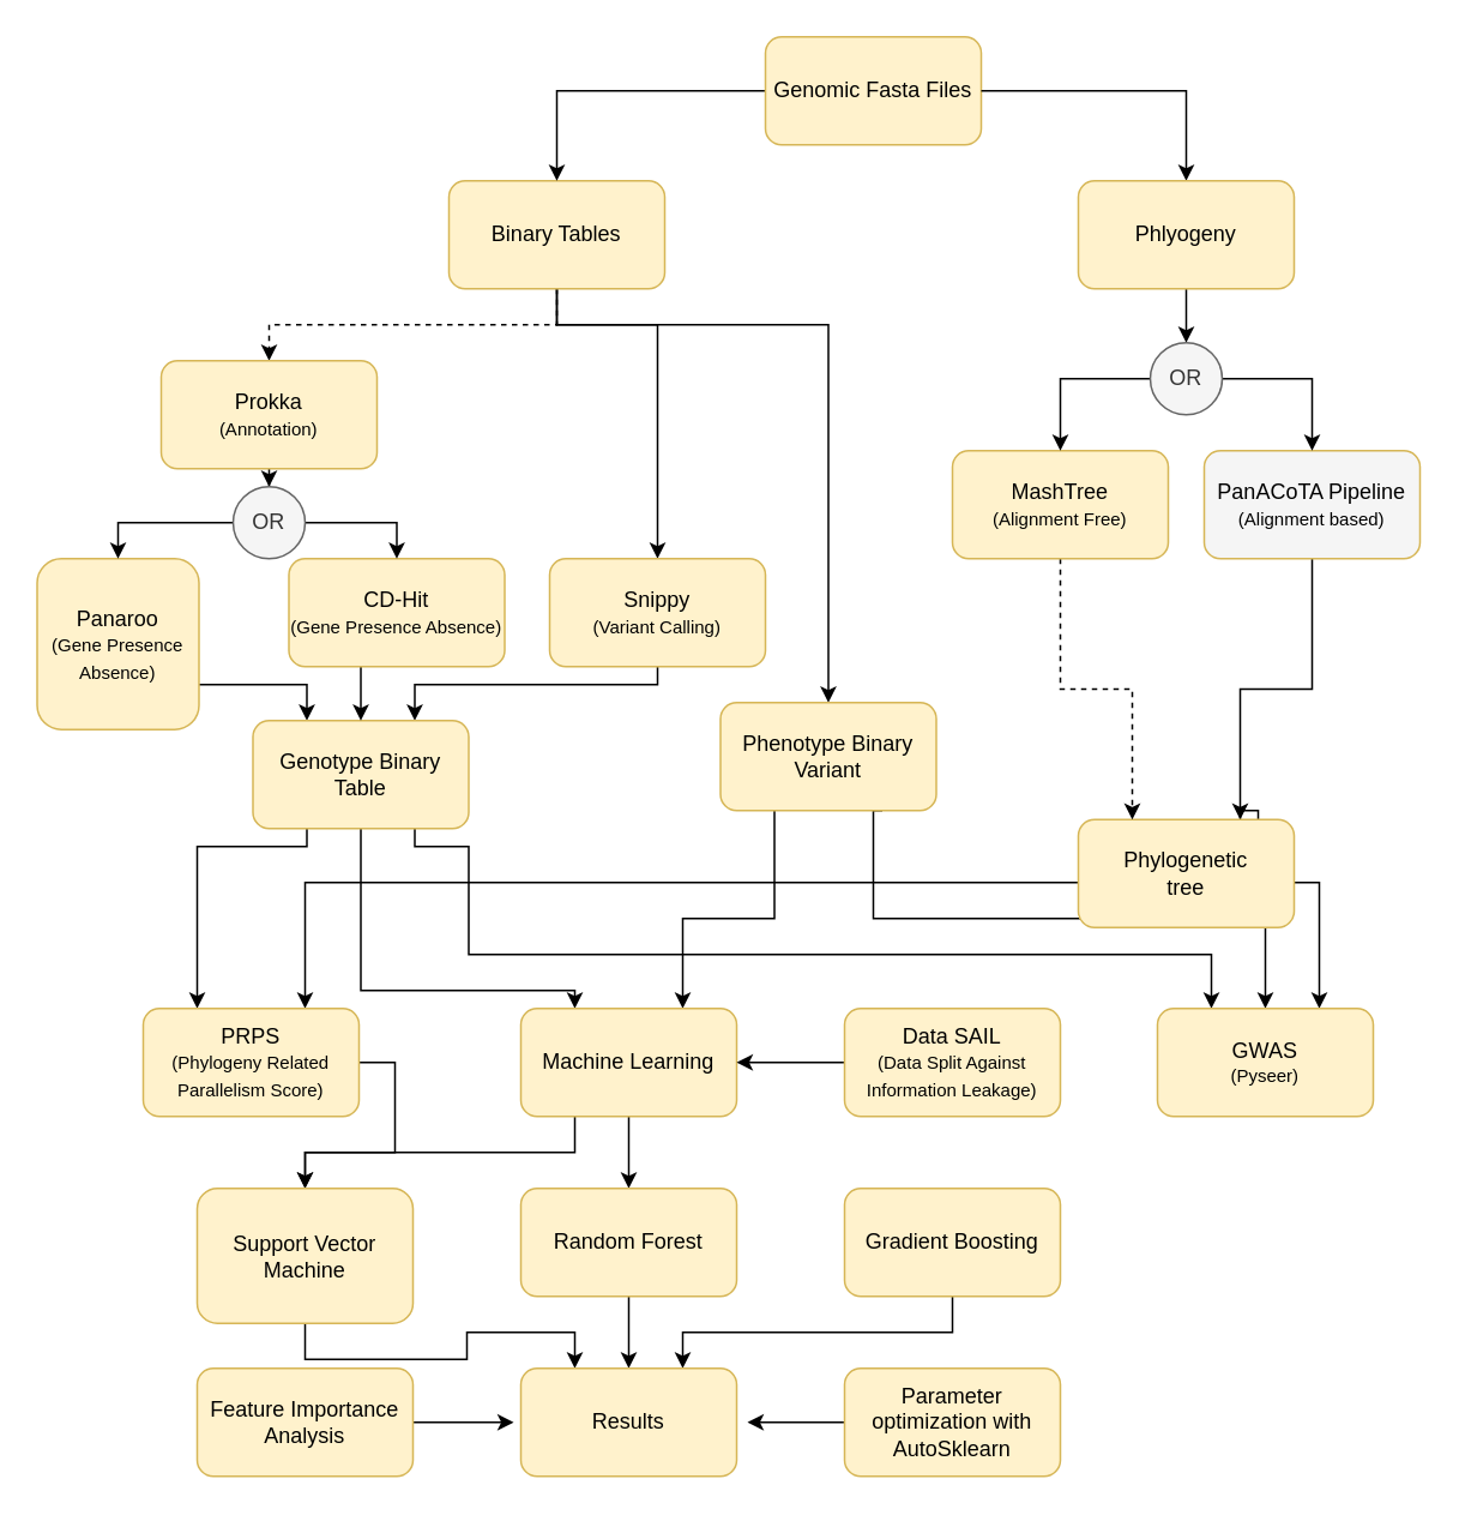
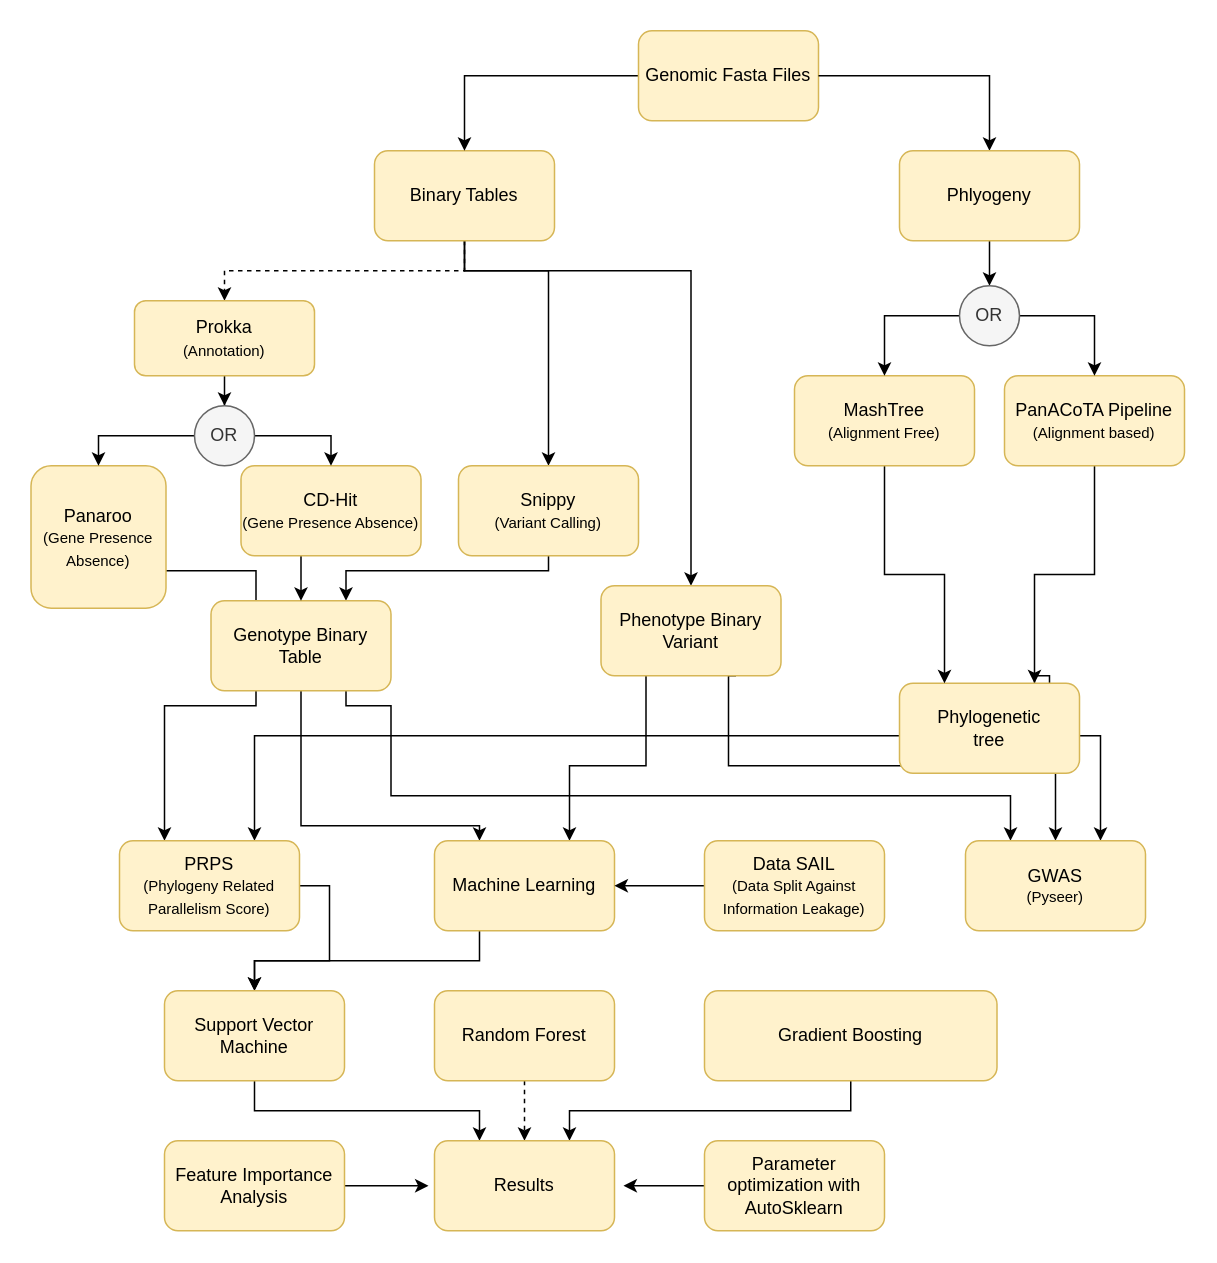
- <mxCell id="7" value="Prokka&lt;br&gt;&lt;font style=&quot;font-size: 10px;&quot;&gt;(Annotation)&lt;/font&gt;" style="whiteSpace=wrap;html=1;rounded=1;fillColor=#fff2cc;strokeColor=#d6b656;" parent="1" vertex="1"><mxGeometry x="89" y="200" width="120" height="60" as="geometry" /></mxCell>
+ <mxCell id="7" value="Prokka&lt;br&gt;&lt;font style=&quot;font-size: 10px;&quot;&gt;(Annotation)&lt;/font&gt;" style="whiteSpace=wrap;html=1;rounded=1;fillColor=#fff2cc;strokeColor=#d6b656;" parent="1" vertex="1"><mxGeometry x="89" y="200" width="120" height="50" as="geometry" /></mxCell>
- <mxCell id="20" value="PanACoTA Pipeline&lt;br&gt;&lt;font style=&quot;font-size: 10px;&quot;&gt;(Alignment based)&lt;/font&gt;" style="rounded=1;whiteSpace=wrap;html=1;fillColor=#f5f5f5;strokeColor=#d6b656;" parent="1" vertex="1"><mxGeometry x="669" y="250" width="120" height="60" as="geometry" /></mxCell>
+ <mxCell id="20" value="PanACoTA Pipeline&lt;br&gt;&lt;font style=&quot;font-size: 10px;&quot;&gt;(Alignment based)&lt;/font&gt;" style="rounded=1;whiteSpace=wrap;html=1;fillColor=#fff2cc;strokeColor=#d6b656;" parent="1" vertex="1"><mxGeometry x="669" y="250" width="120" height="60" as="geometry" /></mxCell>
- <mxCell id="45" style="edgeStyle=orthogonalEdgeStyle;rounded=0;orthogonalLoop=1;jettySize=auto;html=1;exitX=0.5;exitY=1;exitDx=0;exitDy=0;entryX=0.25;entryY=0;entryDx=0;entryDy=0;dashed=1;" parent="1" source="46" target="23" edge="1"><mxGeometry relative="1" as="geometry" /></mxCell>
+ <mxCell id="45" style="edgeStyle=orthogonalEdgeStyle;rounded=0;orthogonalLoop=1;jettySize=auto;html=1;exitX=0.5;exitY=1;exitDx=0;exitDy=0;entryX=0.25;entryY=0;entryDx=0;entryDy=0;" parent="1" source="46" target="23" edge="1"><mxGeometry relative="1" as="geometry" /></mxCell>
- <mxCell id="10" style="edgeStyle=orthogonalEdgeStyle;rounded=0;orthogonalLoop=1;jettySize=auto;html=1;exitX=0.5;exitY=1;exitDx=0;exitDy=0;entryX=0.25;entryY=0;entryDx=0;entryDy=0;" edge="1" parent="1" source="11" target="15"><mxGeometry relative="1" as="geometry"><Array as="points"><mxPoint x="80" y="380" /><mxPoint x="170" y="380" /></Array></mxGeometry></mxCell>
+ <mxCell id="10" style="edgeStyle=orthogonalEdgeStyle;rounded=0;orthogonalLoop=1;jettySize=auto;html=1;exitX=0.5;exitY=1;exitDx=0;exitDy=0;entryX=0.25;entryY=0;entryDx=0;entryDy=0;endArrow=none;" edge="1" parent="1" source="11" target="15"><mxGeometry relative="1" as="geometry"><Array as="points"><mxPoint x="80" y="380" /><mxPoint x="170" y="380" /></Array></mxGeometry></mxCell>
- <mxCell id="26" value="" style="edgeStyle=orthogonalEdgeStyle;rounded=0;orthogonalLoop=1;jettySize=auto;html=1;" parent="1" source="27" target="33" edge="1"><mxGeometry relative="1" as="geometry" /></mxCell>
- <mxCell id="35" value="Gradient Boosting" style="rounded=1;whiteSpace=wrap;html=1;fillColor=#fff2cc;strokeColor=#d6b656;" parent="1" vertex="1"><mxGeometry x="469" y="660" width="120" height="60" as="geometry" /></mxCell>
+ <mxCell id="35" value="Gradient Boosting" style="rounded=1;whiteSpace=wrap;html=1;fillColor=#fff2cc;strokeColor=#d6b656;" parent="1" vertex="1"><mxGeometry x="469" y="660" width="195" height="60" as="geometry" /></mxCell>
- <mxCell id="31" value="Support Vector Machine" style="rounded=1;whiteSpace=wrap;html=1;fillColor=#fff2cc;strokeColor=#d6b656;" parent="1" vertex="1"><mxGeometry x="109" y="660" width="120" height="75" as="geometry" /></mxCell>
+ <mxCell id="31" value="Support Vector Machine" style="rounded=1;whiteSpace=wrap;html=1;fillColor=#fff2cc;strokeColor=#d6b656;" parent="1" vertex="1"><mxGeometry x="109" y="660" width="120" height="60" as="geometry" /></mxCell>
- <mxCell id="32" style="edgeStyle=orthogonalEdgeStyle;rounded=0;orthogonalLoop=1;jettySize=auto;html=1;exitX=0.5;exitY=1;exitDx=0;exitDy=0;entryX=0.5;entryY=0;entryDx=0;entryDy=0;" parent="1" source="33" target="38" edge="1"><mxGeometry relative="1" as="geometry" /></mxCell>
+ <mxCell id="32" style="edgeStyle=orthogonalEdgeStyle;rounded=0;orthogonalLoop=1;jettySize=auto;html=1;exitX=0.5;exitY=1;exitDx=0;exitDy=0;entryX=0.5;entryY=0;entryDx=0;entryDy=0;dashed=1;" parent="1" source="33" target="38" edge="1"><mxGeometry relative="1" as="geometry" /></mxCell>
